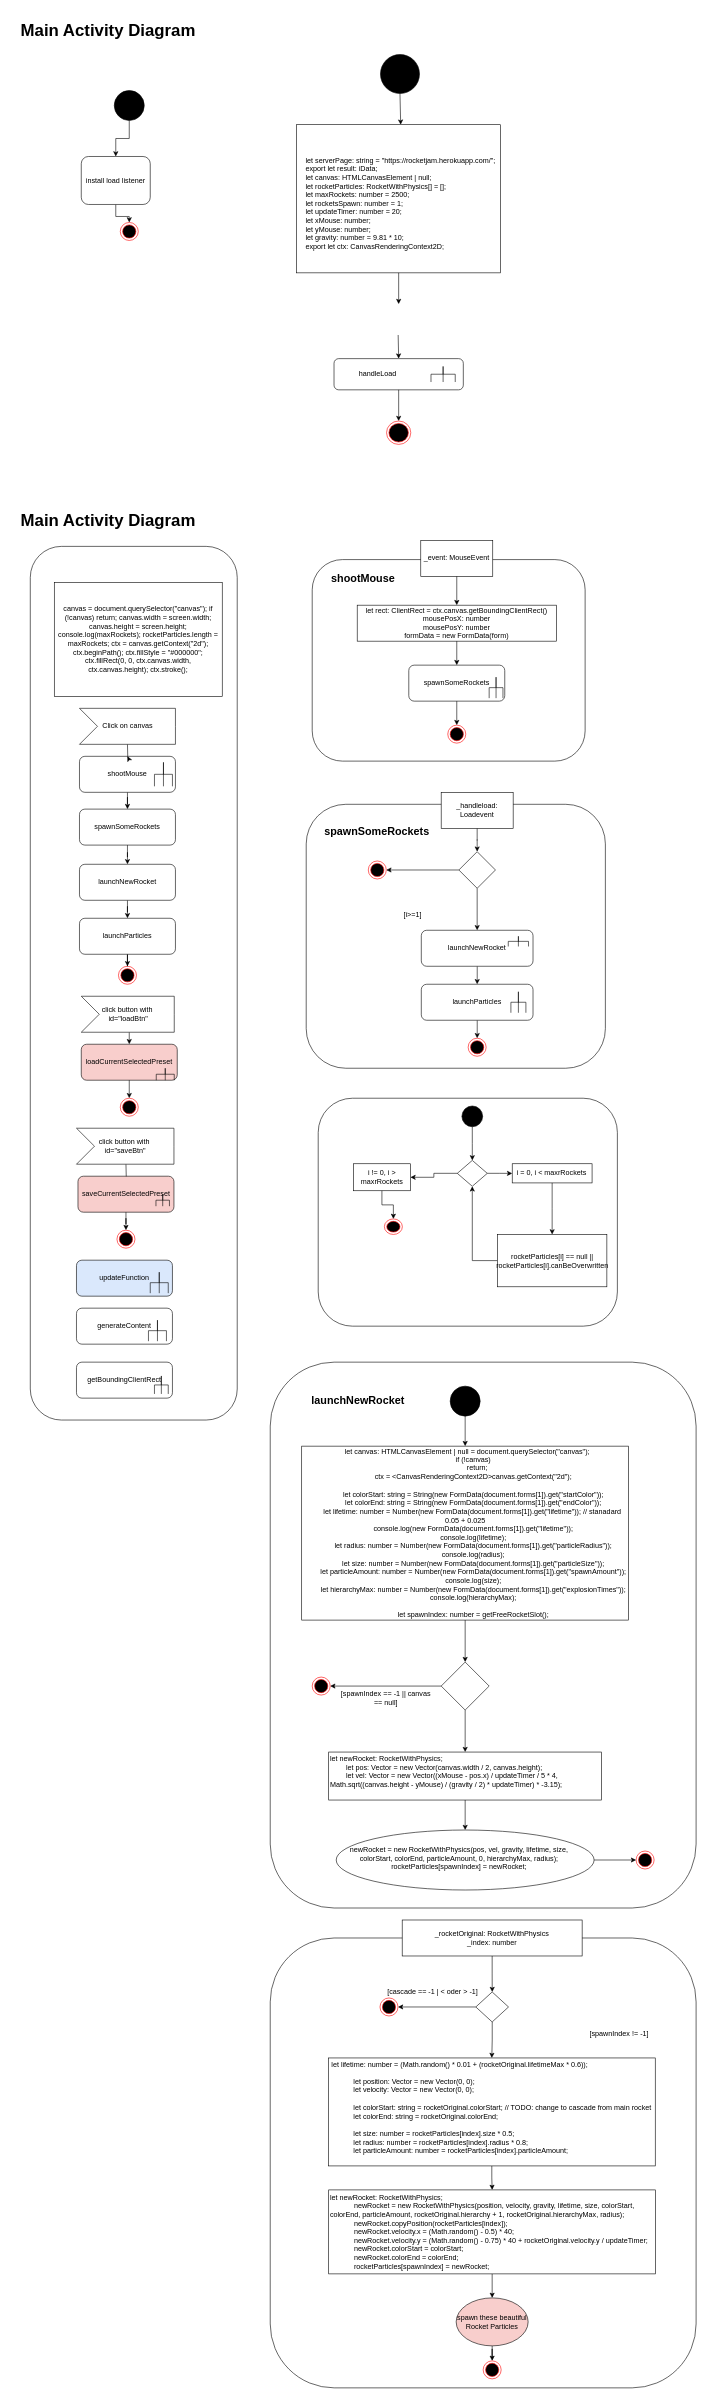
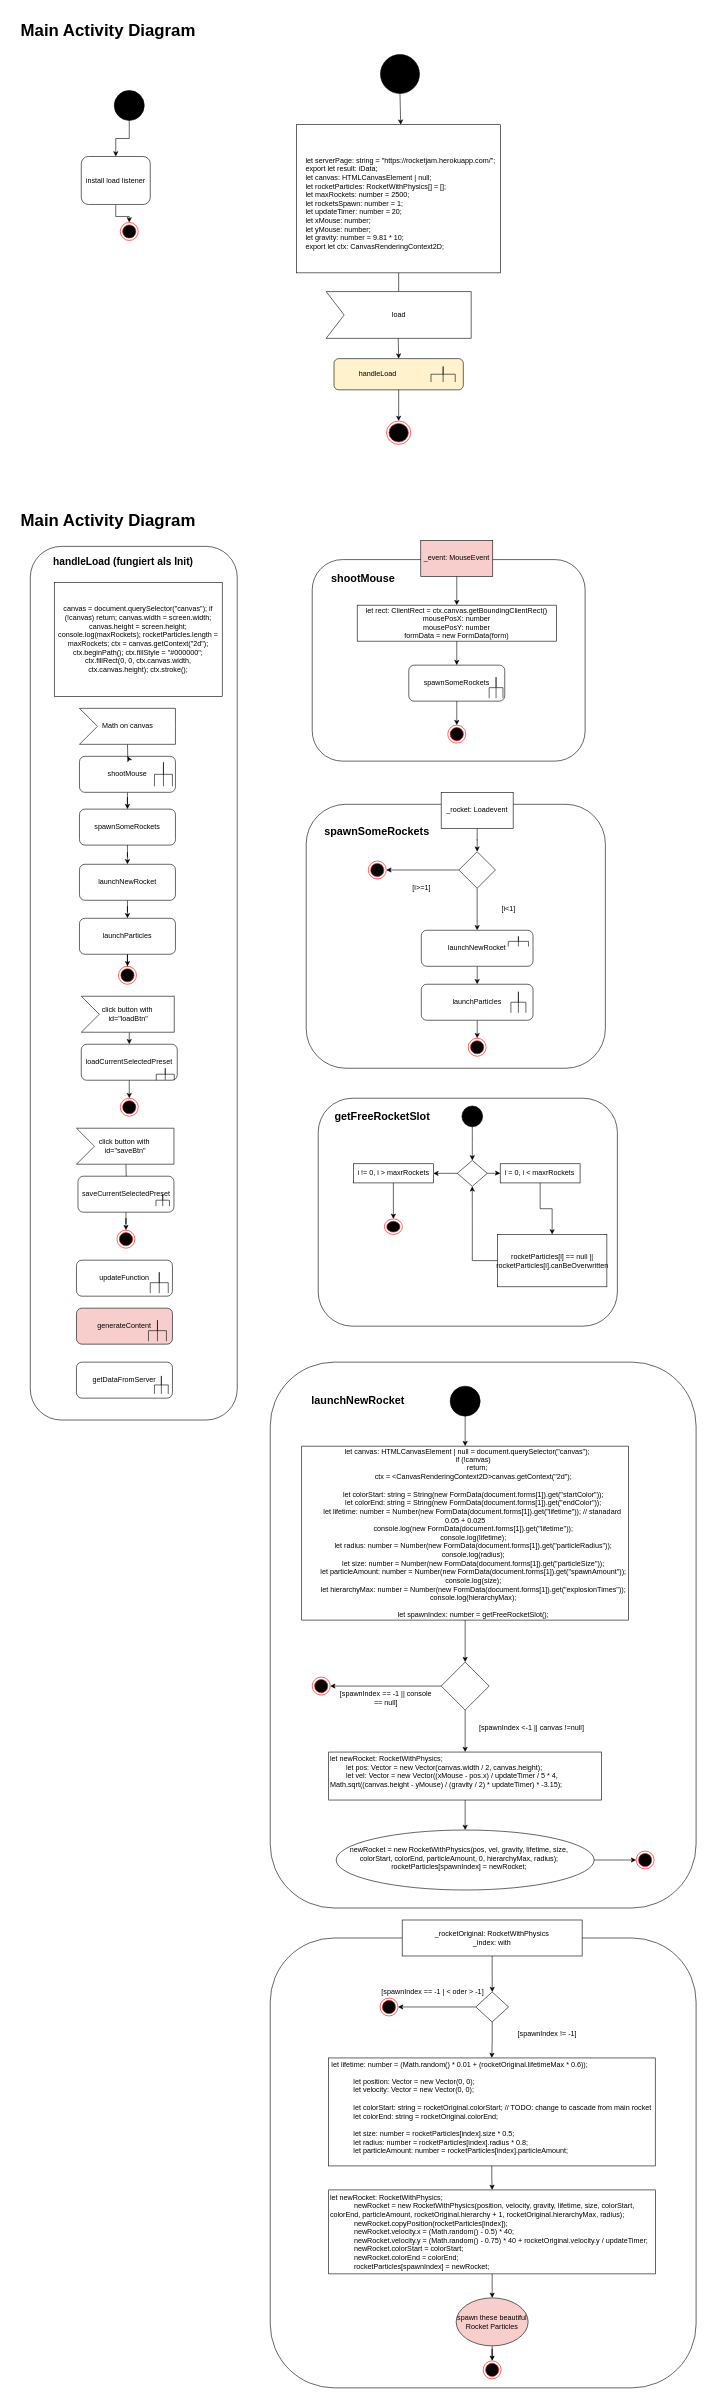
+ <mxCell id="53" value="load" style="html=1;shadow=0;dashed=0;align=center;verticalAlign=middle;shape=mxgraph.arrows2.arrow;dy=0;dx=0;notch=30;" vertex="1" parent="41"><mxGeometry x="118.219" y="395.2" width="241.826" height="78" as="geometry" /></mxCell>
- <mxCell id="46" value="&lt;blockquote style=&quot;margin: 0 0 0 40px ; border: none ; padding: 0px&quot;&gt;handleLoad&lt;/blockquote&gt;" style="rounded=1;whiteSpace=wrap;html=1;fillColor=#ffffff;align=left;" parent="41" vertex="1"><mxGeometry x="131.354" y="507" width="215.556" height="52" as="geometry" /></mxCell>
+ <mxCell id="46" value="&lt;blockquote style=&quot;margin: 0 0 0 40px ; border: none ; padding: 0px&quot;&gt;handleLoad&lt;/blockquote&gt;" style="rounded=1;whiteSpace=wrap;html=1;fillColor=#fff2cc;align=left;" parent="41" vertex="1"><mxGeometry x="131.354" y="507" width="215.556" height="52" as="geometry" /></mxCell>
- <mxCell id="56" value="_event: MouseEvent" style="rounded=0;whiteSpace=wrap;html=1;" vertex="1" parent="54"><mxGeometry x="181" width="120" height="60" as="geometry" /></mxCell>
+ <mxCell id="56" value="_event: MouseEvent" style="rounded=0;whiteSpace=wrap;html=1;fillColor=#f8cecc;" vertex="1" parent="54"><mxGeometry x="181" width="120" height="60" as="geometry" /></mxCell>
+ <mxCell id="9" value="&lt;h2&gt;&lt;span style=&quot;font-size: 17px&quot;&gt;handleLoad (fungiert als Init)&lt;/span&gt;&lt;/h2&gt;" style="text;html=1;strokeColor=none;fillColor=none;align=center;verticalAlign=middle;whiteSpace=wrap;rounded=0;" vertex="1" parent="1"><mxGeometry x="70" y="920" width="270" height="30" as="geometry" /></mxCell>
- <mxCell id="15" value="&lt;span&gt;Click on canvas&lt;/span&gt;" style="html=1;shadow=0;dashed=0;align=center;verticalAlign=middle;shape=mxgraph.arrows2.arrow;dy=0;dx=0;notch=30;" vertex="1" parent="1"><mxGeometry x="132" y="1180" width="160" height="60" as="geometry" /></mxCell>
+ <mxCell id="15" value="&lt;span&gt;Math on canvas&lt;/span&gt;" style="html=1;shadow=0;dashed=0;align=center;verticalAlign=middle;shape=mxgraph.arrows2.arrow;dy=0;dx=0;notch=30;" vertex="1" parent="1"><mxGeometry x="132" y="1180" width="160" height="60" as="geometry" /></mxCell>
- <mxCell id="31" value="_handleload: Loadevent" style="rounded=0;whiteSpace=wrap;html=1;" vertex="1" parent="1"><mxGeometry x="735" y="1320" width="120" height="60" as="geometry" /></mxCell>
+ <mxCell id="31" value="_rocket: Loadevent" style="rounded=0;whiteSpace=wrap;html=1;" vertex="1" parent="1"><mxGeometry x="735" y="1320" width="120" height="60" as="geometry" /></mxCell>
+ <mxCell id="100" value="[i&amp;lt;1]" style="text;html=1;strokeColor=none;fillColor=none;align=center;verticalAlign=middle;whiteSpace=wrap;rounded=0;" vertex="1" parent="1"><mxGeometry x="815" y="1500" width="65" height="30" as="geometry" /></mxCell>
- <mxCell id="101" value="[i&amp;gt;=1]" style="text;html=1;strokeColor=none;fillColor=none;align=center;verticalAlign=middle;whiteSpace=wrap;rounded=0;" vertex="1" parent="1"><mxGeometry x="655" y="1508.5" width="65" height="30" as="geometry" /></mxCell>
+ <mxCell id="101" value="[i&amp;gt;=1]" style="text;html=1;strokeColor=none;fillColor=none;align=center;verticalAlign=middle;whiteSpace=wrap;rounded=0;" vertex="1" parent="1"><mxGeometry x="670" y="1463.5" width="65" height="30" as="geometry" /></mxCell>
- <mxCell id="68" value="loadCurrentSelectedPreset" style="rounded=1;whiteSpace=wrap;html=1;fillColor=#f8cecc;align=center;" vertex="1" parent="67"><mxGeometry y="80" width="160" height="60" as="geometry" /></mxCell>
+ <mxCell id="68" value="loadCurrentSelectedPreset" style="rounded=1;whiteSpace=wrap;html=1;fillColor=#ffffff;align=center;" vertex="1" parent="67"><mxGeometry y="80" width="160" height="60" as="geometry" /></mxCell>
+ <mxCell id="104" value="&lt;h2&gt;getFreeRocketSlot&lt;/h2&gt;" style="text;html=1;strokeColor=none;fillColor=none;align=center;verticalAlign=middle;whiteSpace=wrap;rounded=0;" vertex="1" parent="102"><mxGeometry x="32.87" y="8.636" width="147.5" height="43.182" as="geometry" /></mxCell>
- <mxCell id="108" value="i = 0, i &amp;lt; maxrRockets" style="rounded=0;whiteSpace=wrap;html=1;" vertex="1" parent="102"><mxGeometry x="323.43" y="109.25" width="133.13" height="31.955" as="geometry" /></mxCell>
+ <mxCell id="108" value="i = 0, i &amp;lt; maxrRockets" style="rounded=0;whiteSpace=wrap;html=1;" vertex="1" parent="102"><mxGeometry x="303.43" y="109.25" width="133.13" height="31.955" as="geometry" /></mxCell>
- <mxCell id="113" value="i != 0, i &amp;gt; maxrRockets" style="rounded=0;whiteSpace=wrap;html=1;" vertex="1" parent="102"><mxGeometry x="58.74" y="109.25" width="95" height="45" as="geometry" /></mxCell>
+ <mxCell id="113" value="i != 0, i &amp;gt; maxrRockets" style="rounded=0;whiteSpace=wrap;html=1;" vertex="1" parent="102"><mxGeometry x="58.74" y="109.25" width="133.13" height="31.955" as="geometry" /></mxCell>
- <mxCell id="78" value="saveCurrentSelectedPreset" style="rounded=1;whiteSpace=wrap;html=1;fillColor=#f8cecc;align=center;" vertex="1" parent="76"><mxGeometry x="2.5" y="80" width="160" height="60" as="geometry" /></mxCell>
+ <mxCell id="78" value="saveCurrentSelectedPreset" style="rounded=1;whiteSpace=wrap;html=1;fillColor=#ffffff;align=center;" vertex="1" parent="76"><mxGeometry x="2.5" y="80" width="160" height="60" as="geometry" /></mxCell>
- <mxCell id="16" value="updateFunction" style="rounded=1;whiteSpace=wrap;html=1;fillColor=#dae8fc;align=center;" vertex="1" parent="1"><mxGeometry x="127" y="2100" width="160" height="60" as="geometry" /></mxCell>
+ <mxCell id="16" value="updateFunction" style="rounded=1;whiteSpace=wrap;html=1;fillColor=#ffffff;align=center;" vertex="1" parent="1"><mxGeometry x="127" y="2100" width="160" height="60" as="geometry" /></mxCell>
- <mxCell id="13" value="generateContent" style="rounded=1;whiteSpace=wrap;html=1;fillColor=#ffffff;align=center;" vertex="1" parent="1"><mxGeometry x="127" y="2180" width="160" height="60" as="geometry" /></mxCell>
+ <mxCell id="13" value="generateContent" style="rounded=1;whiteSpace=wrap;html=1;fillColor=#f8cecc;align=center;" vertex="1" parent="1"><mxGeometry x="127" y="2180" width="160" height="60" as="geometry" /></mxCell>
- <mxCell id="8" value="getBoundingClientRect" style="rounded=1;whiteSpace=wrap;html=1;fillColor=#ffffff;align=center;" vertex="1" parent="1"><mxGeometry x="127" y="2270" width="160" height="60" as="geometry" /></mxCell>
+ <mxCell id="8" value="getDataFromServer" style="rounded=1;whiteSpace=wrap;html=1;fillColor=#ffffff;align=center;" vertex="1" parent="1"><mxGeometry x="127" y="2270" width="160" height="60" as="geometry" /></mxCell>
- <mxCell id="128" value="[spawnIndex == -1 || canvas == null]" style="text;html=1;strokeColor=none;fillColor=none;align=center;verticalAlign=middle;whiteSpace=wrap;rounded=0;" vertex="1" parent="118"><mxGeometry x="112.36" y="540" width="162" height="40" as="geometry" /></mxCell>
+ <mxCell id="128" value="[spawnIndex == -1 || console == null]" style="text;html=1;strokeColor=none;fillColor=none;align=center;verticalAlign=middle;whiteSpace=wrap;rounded=0;" vertex="1" parent="118"><mxGeometry x="112.36" y="540" width="162" height="40" as="geometry" /></mxCell>
+ <mxCell id="131" value="[spawnIndex &amp;lt;-1 || canvas !=null]" style="text;html=1;strokeColor=none;fillColor=none;align=center;verticalAlign=middle;whiteSpace=wrap;rounded=0;" vertex="1" parent="118"><mxGeometry x="285" y="590" width="302" height="40" as="geometry" /></mxCell>
- <mxCell id="144" value="_rocketOriginal: RocketWithPhysics&lt;br&gt;_index: number" style="rounded=0;whiteSpace=wrap;html=1;" vertex="1" parent="1"><mxGeometry x="670" y="3200" width="300" height="60" as="geometry" /></mxCell>
+ <mxCell id="144" value="_rocketOriginal: RocketWithPhysics&lt;br&gt;_index: with" style="rounded=0;whiteSpace=wrap;html=1;" vertex="1" parent="1"><mxGeometry x="670" y="3200" width="300" height="60" as="geometry" /></mxCell>
- <mxCell id="152" value="[cascade == -1 | &amp;lt; oder &amp;gt; -1]" style="text;html=1;strokeColor=none;fillColor=none;align=center;verticalAlign=middle;whiteSpace=wrap;rounded=0;" vertex="1" parent="1"><mxGeometry x="634" y="3310" width="173.5" height="20" as="geometry" /></mxCell>
+ <mxCell id="152" value="[spawnIndex == -1 | &amp;lt; oder &amp;gt; -1]" style="text;html=1;strokeColor=none;fillColor=none;align=center;verticalAlign=middle;whiteSpace=wrap;rounded=0;" vertex="1" parent="1"><mxGeometry x="634" y="3310" width="173.5" height="20" as="geometry" /></mxCell>
- <mxCell id="151" value="[spawnIndex != -1]" style="text;html=1;strokeColor=none;fillColor=none;align=center;verticalAlign=middle;whiteSpace=wrap;rounded=0;" vertex="1" parent="1"><mxGeometry x="964" y="3380" width="136" height="20" as="geometry" /></mxCell>
+ <mxCell id="151" value="[spawnIndex != -1]" style="text;html=1;strokeColor=none;fillColor=none;align=center;verticalAlign=middle;whiteSpace=wrap;rounded=0;" vertex="1" parent="1"><mxGeometry x="844" y="3380" width="136" height="20" as="geometry" /></mxCell>
